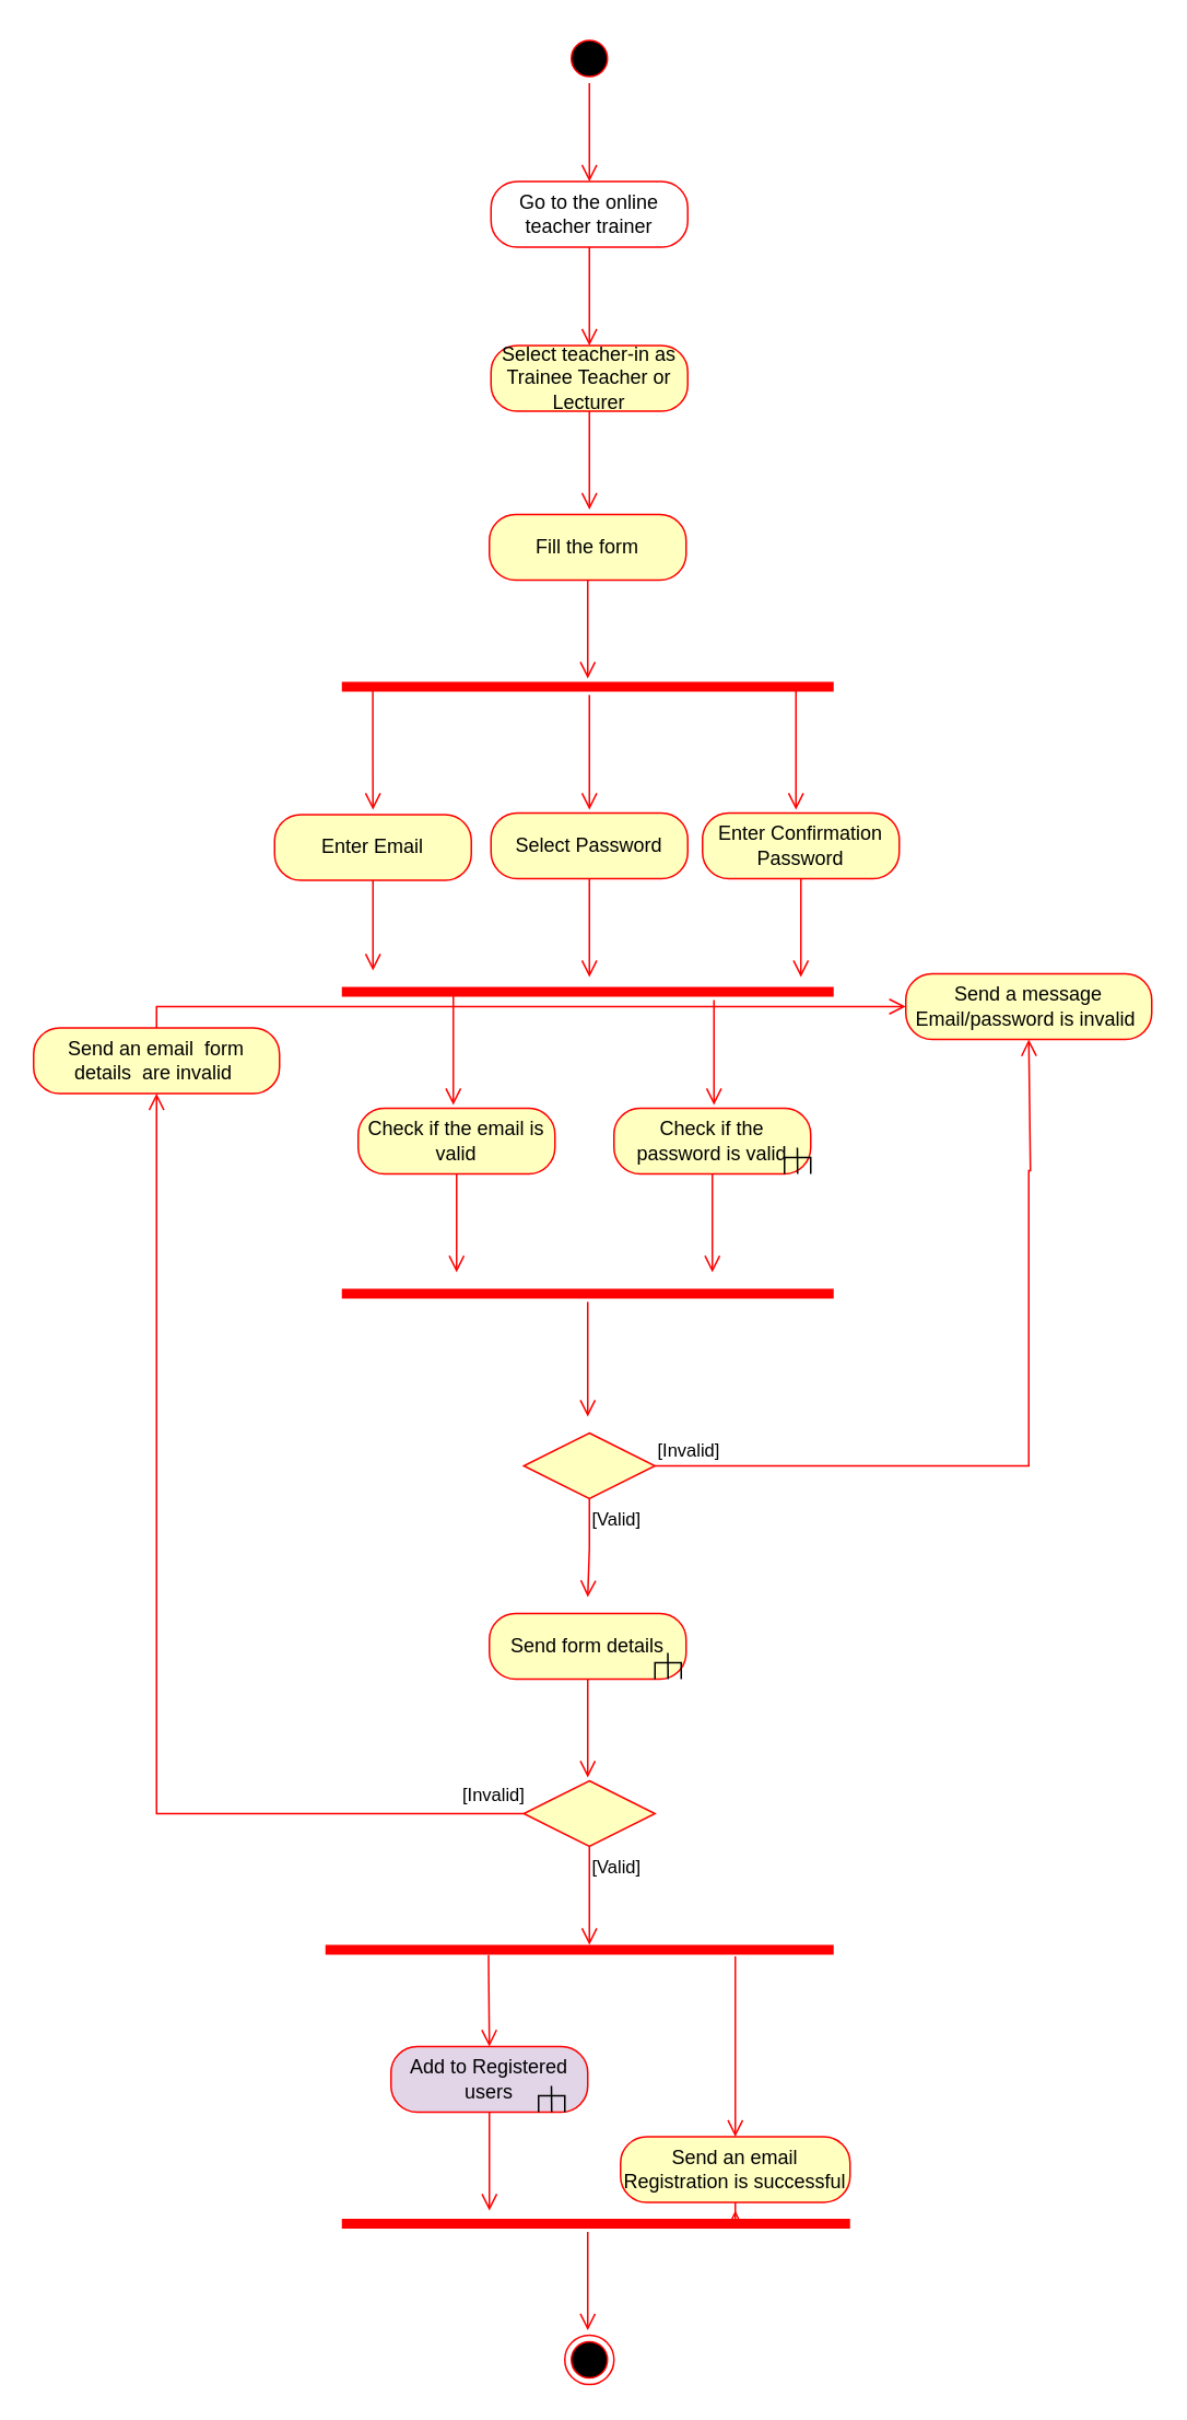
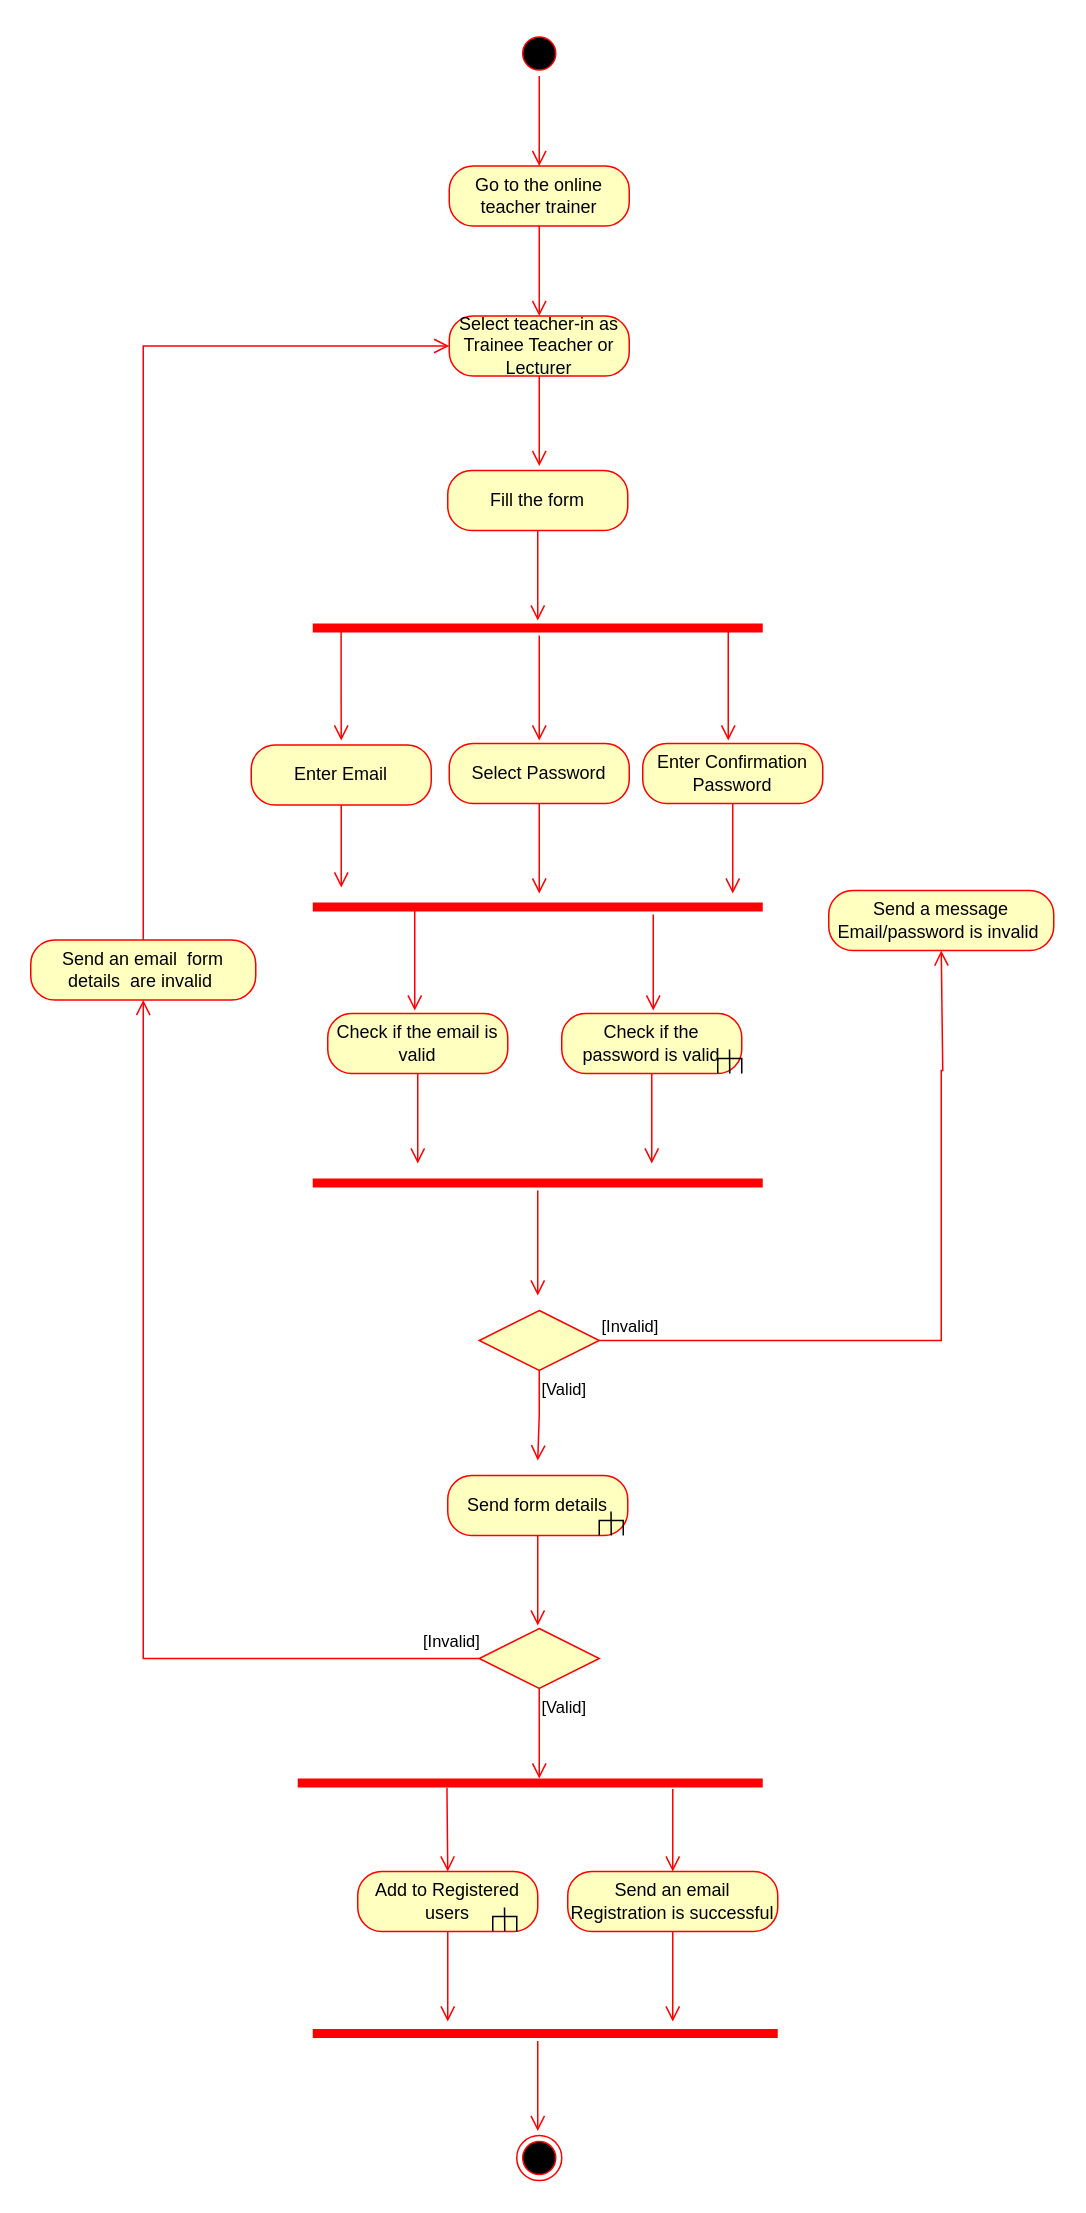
- <mxCell id="4" value="Go to the online teacher trainer" style="rounded=1;whiteSpace=wrap;html=1;arcSize=40;fontColor=#000000;fillColor=#ffffff;strokeColor=#ff0000;" vertex="1" parent="1"><mxGeometry x="299" y="110" width="120" height="40" as="geometry" /></mxCell>
+ <mxCell id="4" value="Go to the online teacher trainer" style="rounded=1;whiteSpace=wrap;html=1;arcSize=40;fontColor=#000000;fillColor=#ffffc0;strokeColor=#ff0000;" vertex="1" parent="1"><mxGeometry x="299" y="110" width="120" height="40" as="geometry" /></mxCell>
- <mxCell id="39" value="" style="edgeStyle=orthogonalEdgeStyle;html=1;verticalAlign=bottom;endArrow=open;endSize=8;strokeColor=#ff0000;rounded=0;exitX=0.5;exitY=0;exitDx=0;exitDy=0;" edge="1" parent="1" source="38" target="30"><mxGeometry relative="1" as="geometry"><mxPoint x="118" y="423" as="targetPoint" /></mxGeometry></mxCell>
+ <mxCell id="39" value="" style="edgeStyle=orthogonalEdgeStyle;html=1;verticalAlign=bottom;endArrow=open;endSize=8;strokeColor=#ff0000;rounded=0;exitX=0.5;exitY=0;exitDx=0;exitDy=0;entryX=0;entryY=0.5;entryDx=0;entryDy=0;" edge="1" parent="1" source="38" target="6"><mxGeometry relative="1" as="geometry"><mxPoint x="118" y="423" as="targetPoint" /></mxGeometry></mxCell>
- <mxCell id="40" value="Add to Registered users" style="rounded=1;whiteSpace=wrap;html=1;arcSize=40;fontColor=#000000;fillColor=#e1d5e7;strokeColor=#ff0000;" vertex="1" parent="1"><mxGeometry x="238" y="1247" width="120" height="40" as="geometry" /></mxCell>
+ <mxCell id="40" value="Add to Registered users" style="rounded=1;whiteSpace=wrap;html=1;arcSize=40;fontColor=#000000;fillColor=#ffffc0;strokeColor=#ff0000;" vertex="1" parent="1"><mxGeometry x="238" y="1247" width="120" height="40" as="geometry" /></mxCell>
- <mxCell id="42" value="Send an email Registration is successful" style="rounded=1;whiteSpace=wrap;html=1;arcSize=40;fontColor=#000000;fillColor=#ffffc0;strokeColor=#ff0000;" vertex="1" parent="1"><mxGeometry x="378" y="1302" width="140" height="40" as="geometry" /></mxCell>
+ <mxCell id="42" value="Send an email Registration is successful" style="rounded=1;whiteSpace=wrap;html=1;arcSize=40;fontColor=#000000;fillColor=#ffffc0;strokeColor=#ff0000;" vertex="1" parent="1"><mxGeometry x="378" y="1247" width="140" height="40" as="geometry" /></mxCell>
